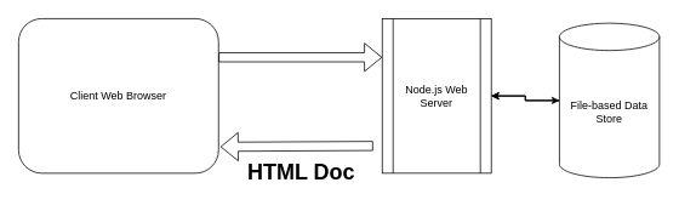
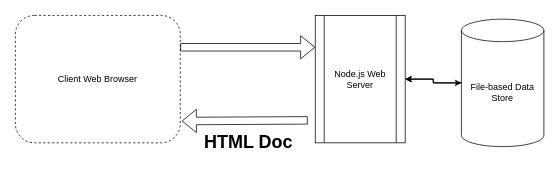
- <mxCell id="2" value="Client Web Browser" style="rounded=1;whiteSpace=wrap;html=1;" vertex="1" parent="1"><mxGeometry x="20" y="20" width="220" height="170" as="geometry" /></mxCell>
+ <mxCell id="2" value="Client Web Browser" style="rounded=1;whiteSpace=wrap;html=1;dashed=1;" vertex="1" parent="1"><mxGeometry x="20" y="20" width="220" height="170" as="geometry" /></mxCell>
